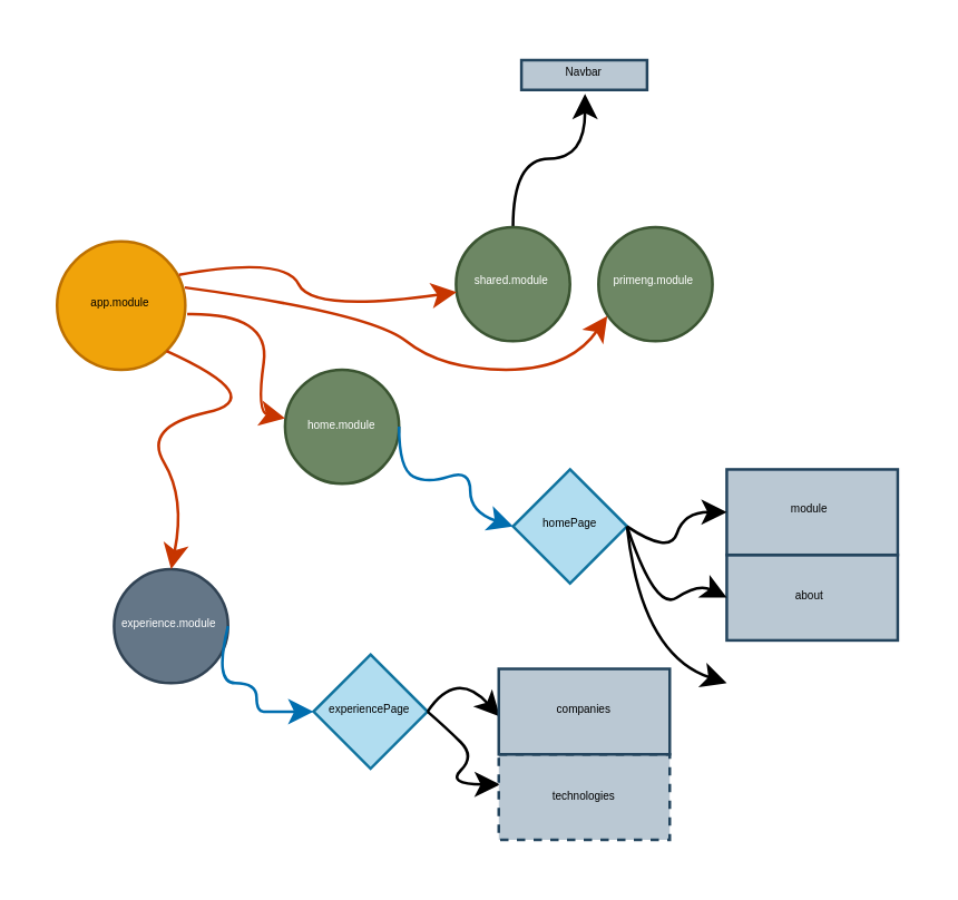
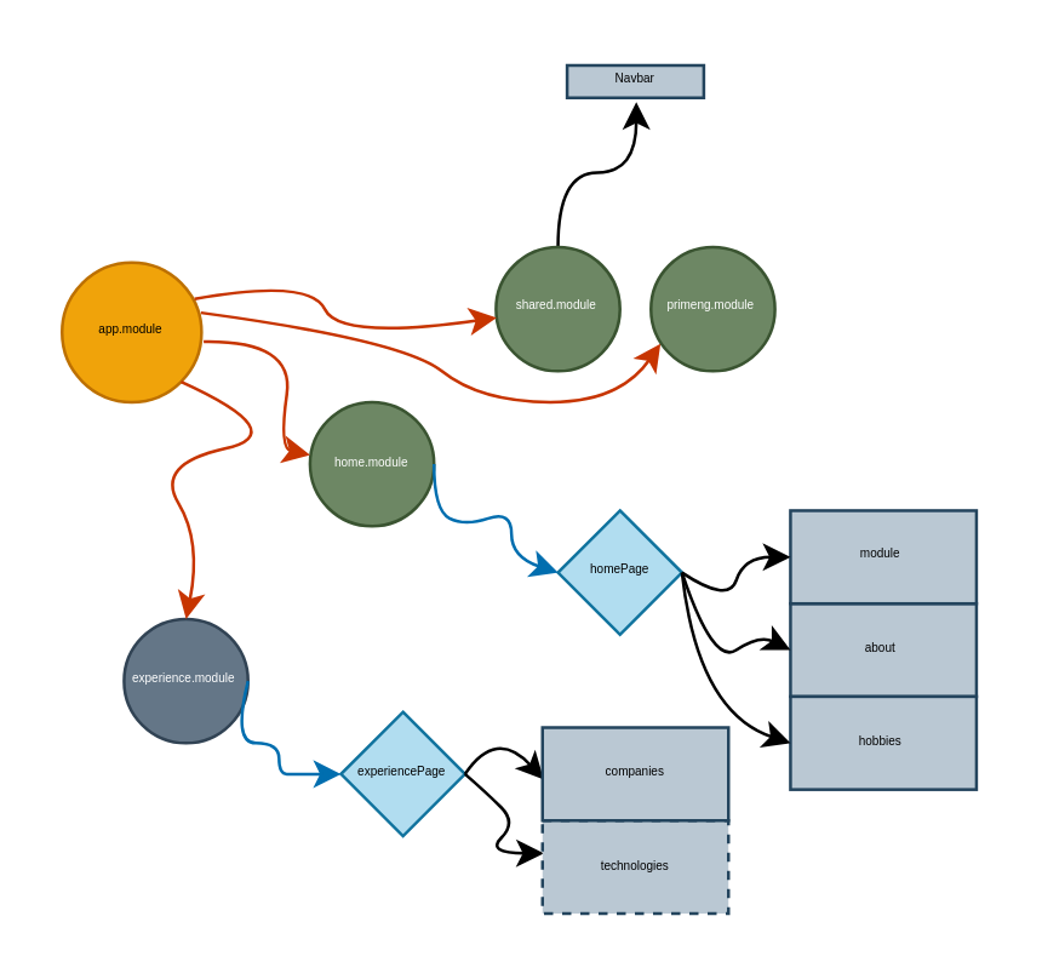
+ <mxCell id="8" value="hobbies" style="rounded=0;whiteSpace=wrap;html=1;fillColor=#bac8d3;strokeColor=#23445d;fontSize=4;movable=1;resizable=1;rotatable=1;deletable=1;editable=1;locked=0;connectable=1;" parent="2" vertex="1"><mxGeometry x="240.465" y="208.374" width="61.395" height="30.698" as="geometry" /></mxCell>
